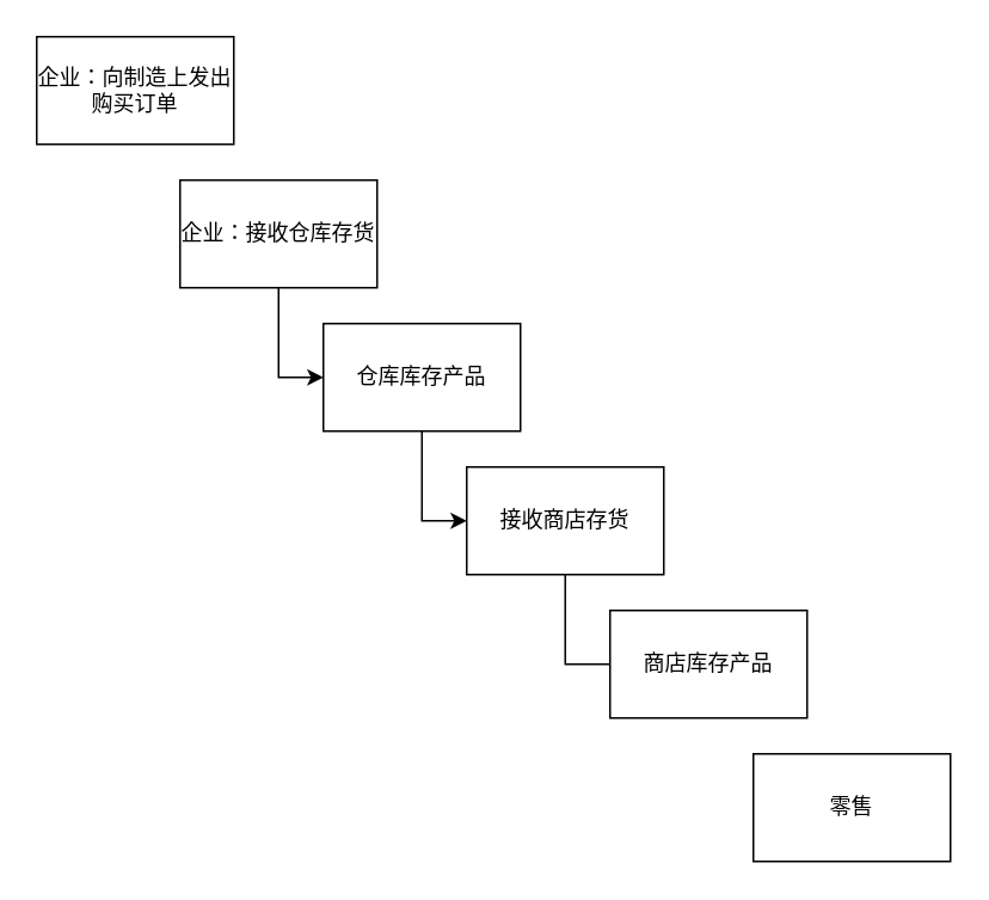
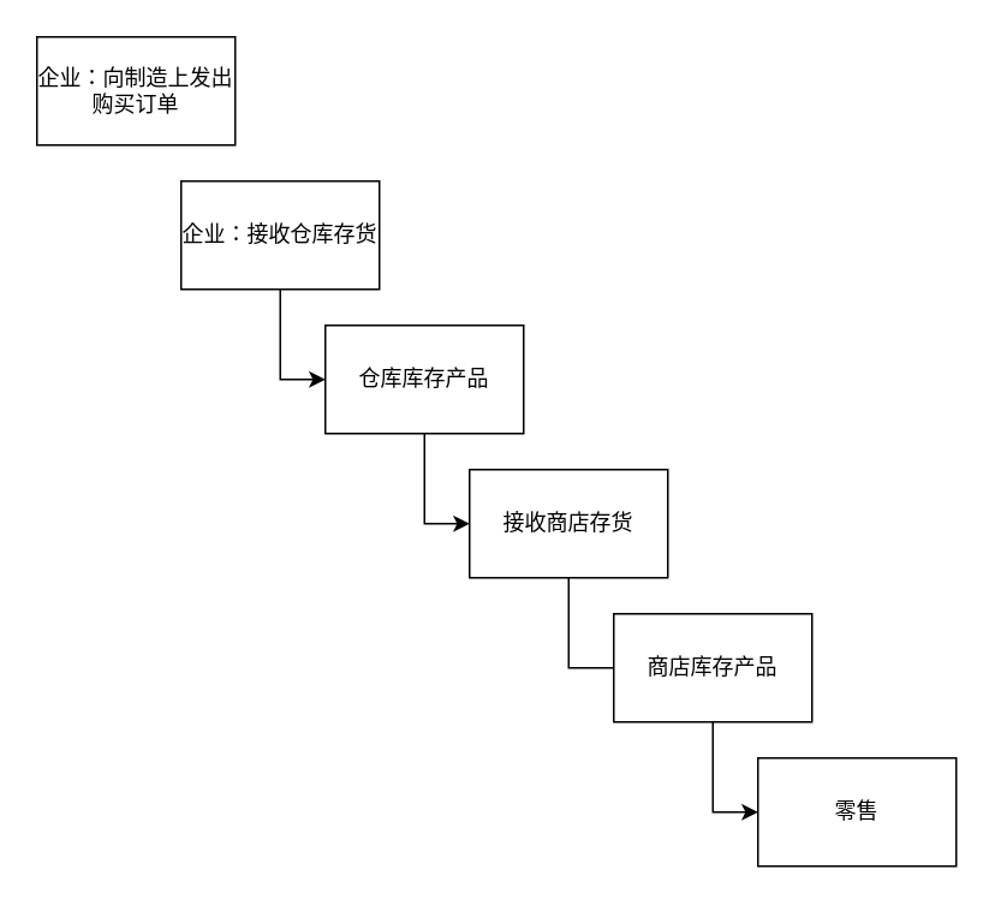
+ <mxCell id="9" style="edgeStyle=orthogonalEdgeStyle;rounded=0;orthogonalLoop=1;jettySize=auto;html=1;entryX=0;entryY=0.5;entryDx=0;entryDy=0;" edge="1" parent="1" source="10" target="11"><mxGeometry relative="1" as="geometry" /></mxCell>
